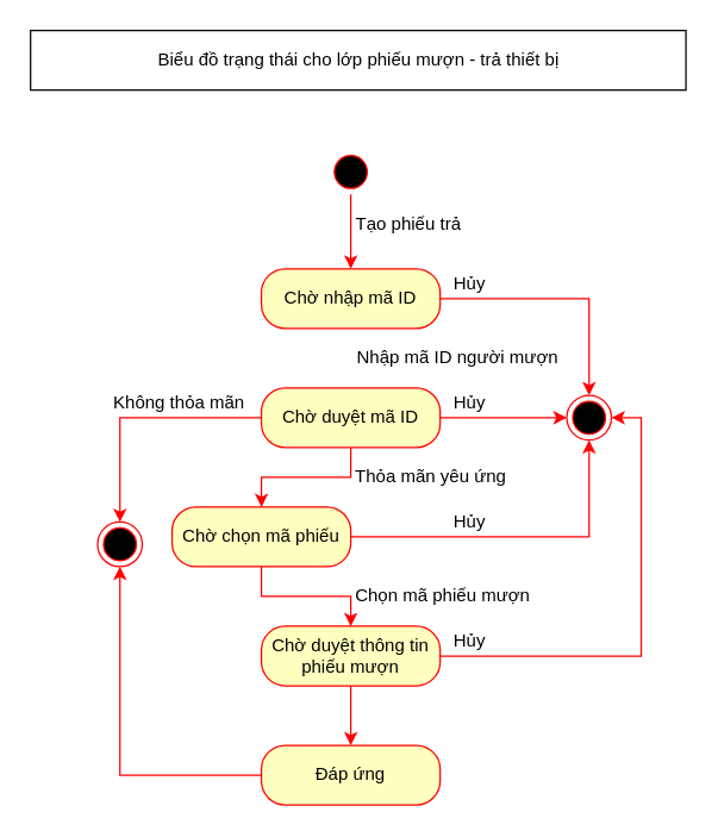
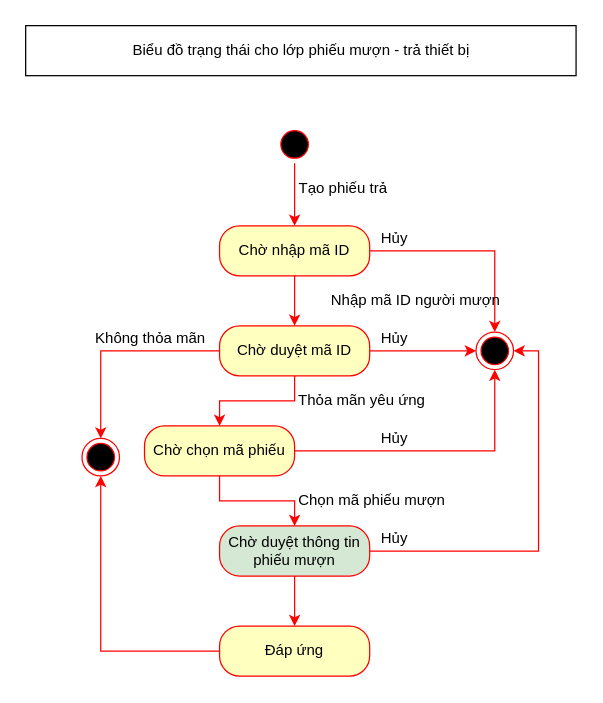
+ <mxCell id="5" style="edgeStyle=orthogonalEdgeStyle;rounded=0;orthogonalLoop=1;jettySize=auto;html=1;strokeColor=#FF0000;" edge="1" parent="1" source="7" target="12"><mxGeometry relative="1" as="geometry" /></mxCell>
- <mxCell id="13" value="Nhập mã ID người mượn" style="text;html=1;strokeColor=none;fillColor=none;align=center;verticalAlign=middle;whiteSpace=wrap;rounded=0;" vertex="1" parent="1"><mxGeometry x="234" y="230" width="146" height="20" as="geometry" /></mxCell>
+ <mxCell id="13" value="Nhập mã ID người mượn" style="text;html=1;strokeColor=none;fillColor=none;align=center;verticalAlign=middle;whiteSpace=wrap;rounded=0;" vertex="1" parent="1"><mxGeometry x="259" y="230" width="146" height="20" as="geometry" /></mxCell>
- <mxCell id="20" value="Chờ duyệt thông tin phiếu mượn" style="rounded=1;whiteSpace=wrap;html=1;arcSize=40;fontColor=#000000;fillColor=#ffffc0;strokeColor=#ff0000;" vertex="1" parent="1"><mxGeometry x="175" y="420" width="120" height="40" as="geometry" /></mxCell>
+ <mxCell id="20" value="Chờ duyệt thông tin phiếu mượn" style="rounded=1;whiteSpace=wrap;html=1;arcSize=40;fontColor=#000000;fillColor=#d5e8d4;strokeColor=#ff0000;" vertex="1" parent="1"><mxGeometry x="175" y="420" width="120" height="40" as="geometry" /></mxCell>
